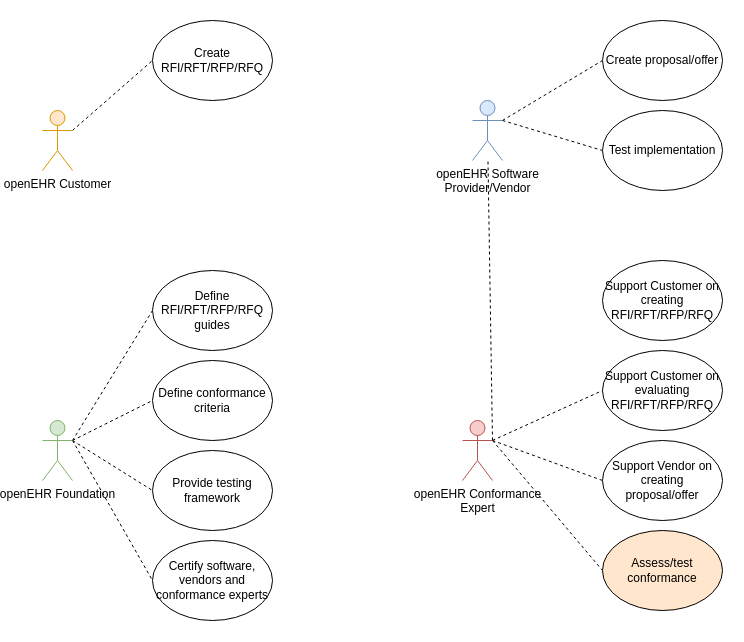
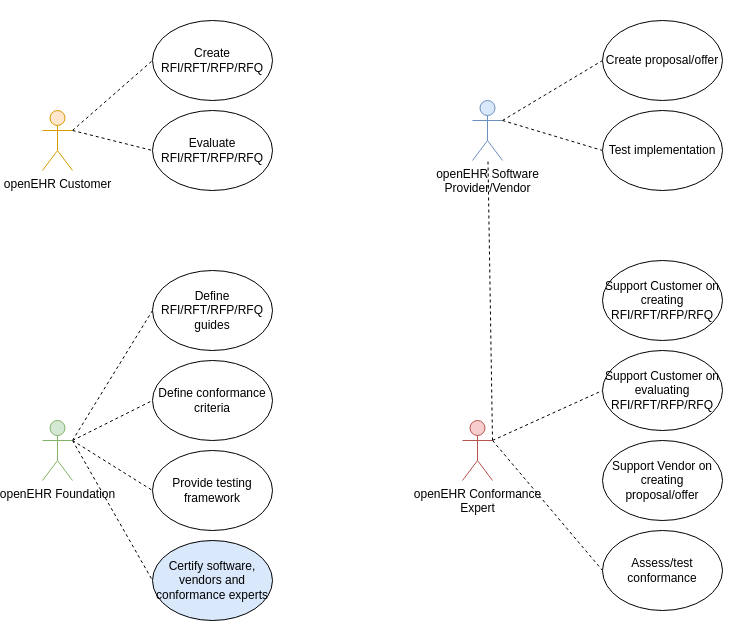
+ <mxCell id="3" style="edgeStyle=none;rounded=1;orthogonalLoop=1;jettySize=auto;html=1;exitX=1;exitY=0.333;exitDx=0;exitDy=0;exitPerimeter=0;entryX=0;entryY=0.5;entryDx=0;entryDy=0;dashed=1;endArrow=none;endFill=0;" parent="1" source="4" target="19" edge="1"><mxGeometry relative="1" as="geometry" /></mxCell>
+ <mxCell id="19" value="Evaluate RFI/RFT/RFP/RFQ" style="ellipse;whiteSpace=wrap;html=1;" parent="1" vertex="1"><mxGeometry x="130" y="110" width="120" height="80" as="geometry" /></mxCell>
- <mxCell id="16" style="edgeStyle=none;rounded=1;orthogonalLoop=1;jettySize=auto;html=1;exitX=1;exitY=0.333;exitDx=0;exitDy=0;exitPerimeter=0;entryX=0;entryY=0.5;entryDx=0;entryDy=0;dashed=1;endArrow=none;endFill=0;" parent="1" source="18" target="25" edge="1"><mxGeometry relative="1" as="geometry" /></mxCell>
- <mxCell id="26" value="Assess/test conformance" style="ellipse;whiteSpace=wrap;html=1;fillColor=#ffe6cc;" parent="1" vertex="1"><mxGeometry x="580" y="530" width="120" height="80" as="geometry" /></mxCell>
+ <mxCell id="26" value="Assess/test conformance" style="ellipse;whiteSpace=wrap;html=1;" parent="1" vertex="1"><mxGeometry x="580" y="530" width="120" height="80" as="geometry" /></mxCell>
- <mxCell id="27" value="Certify software, vendors and conformance experts" style="ellipse;whiteSpace=wrap;html=1;" parent="1" vertex="1"><mxGeometry x="130" y="540" width="120" height="80" as="geometry" /></mxCell>
+ <mxCell id="27" value="Certify software, vendors and conformance experts" style="ellipse;whiteSpace=wrap;html=1;fillColor=#dae8fc;" parent="1" vertex="1"><mxGeometry x="130" y="540" width="120" height="80" as="geometry" /></mxCell>
